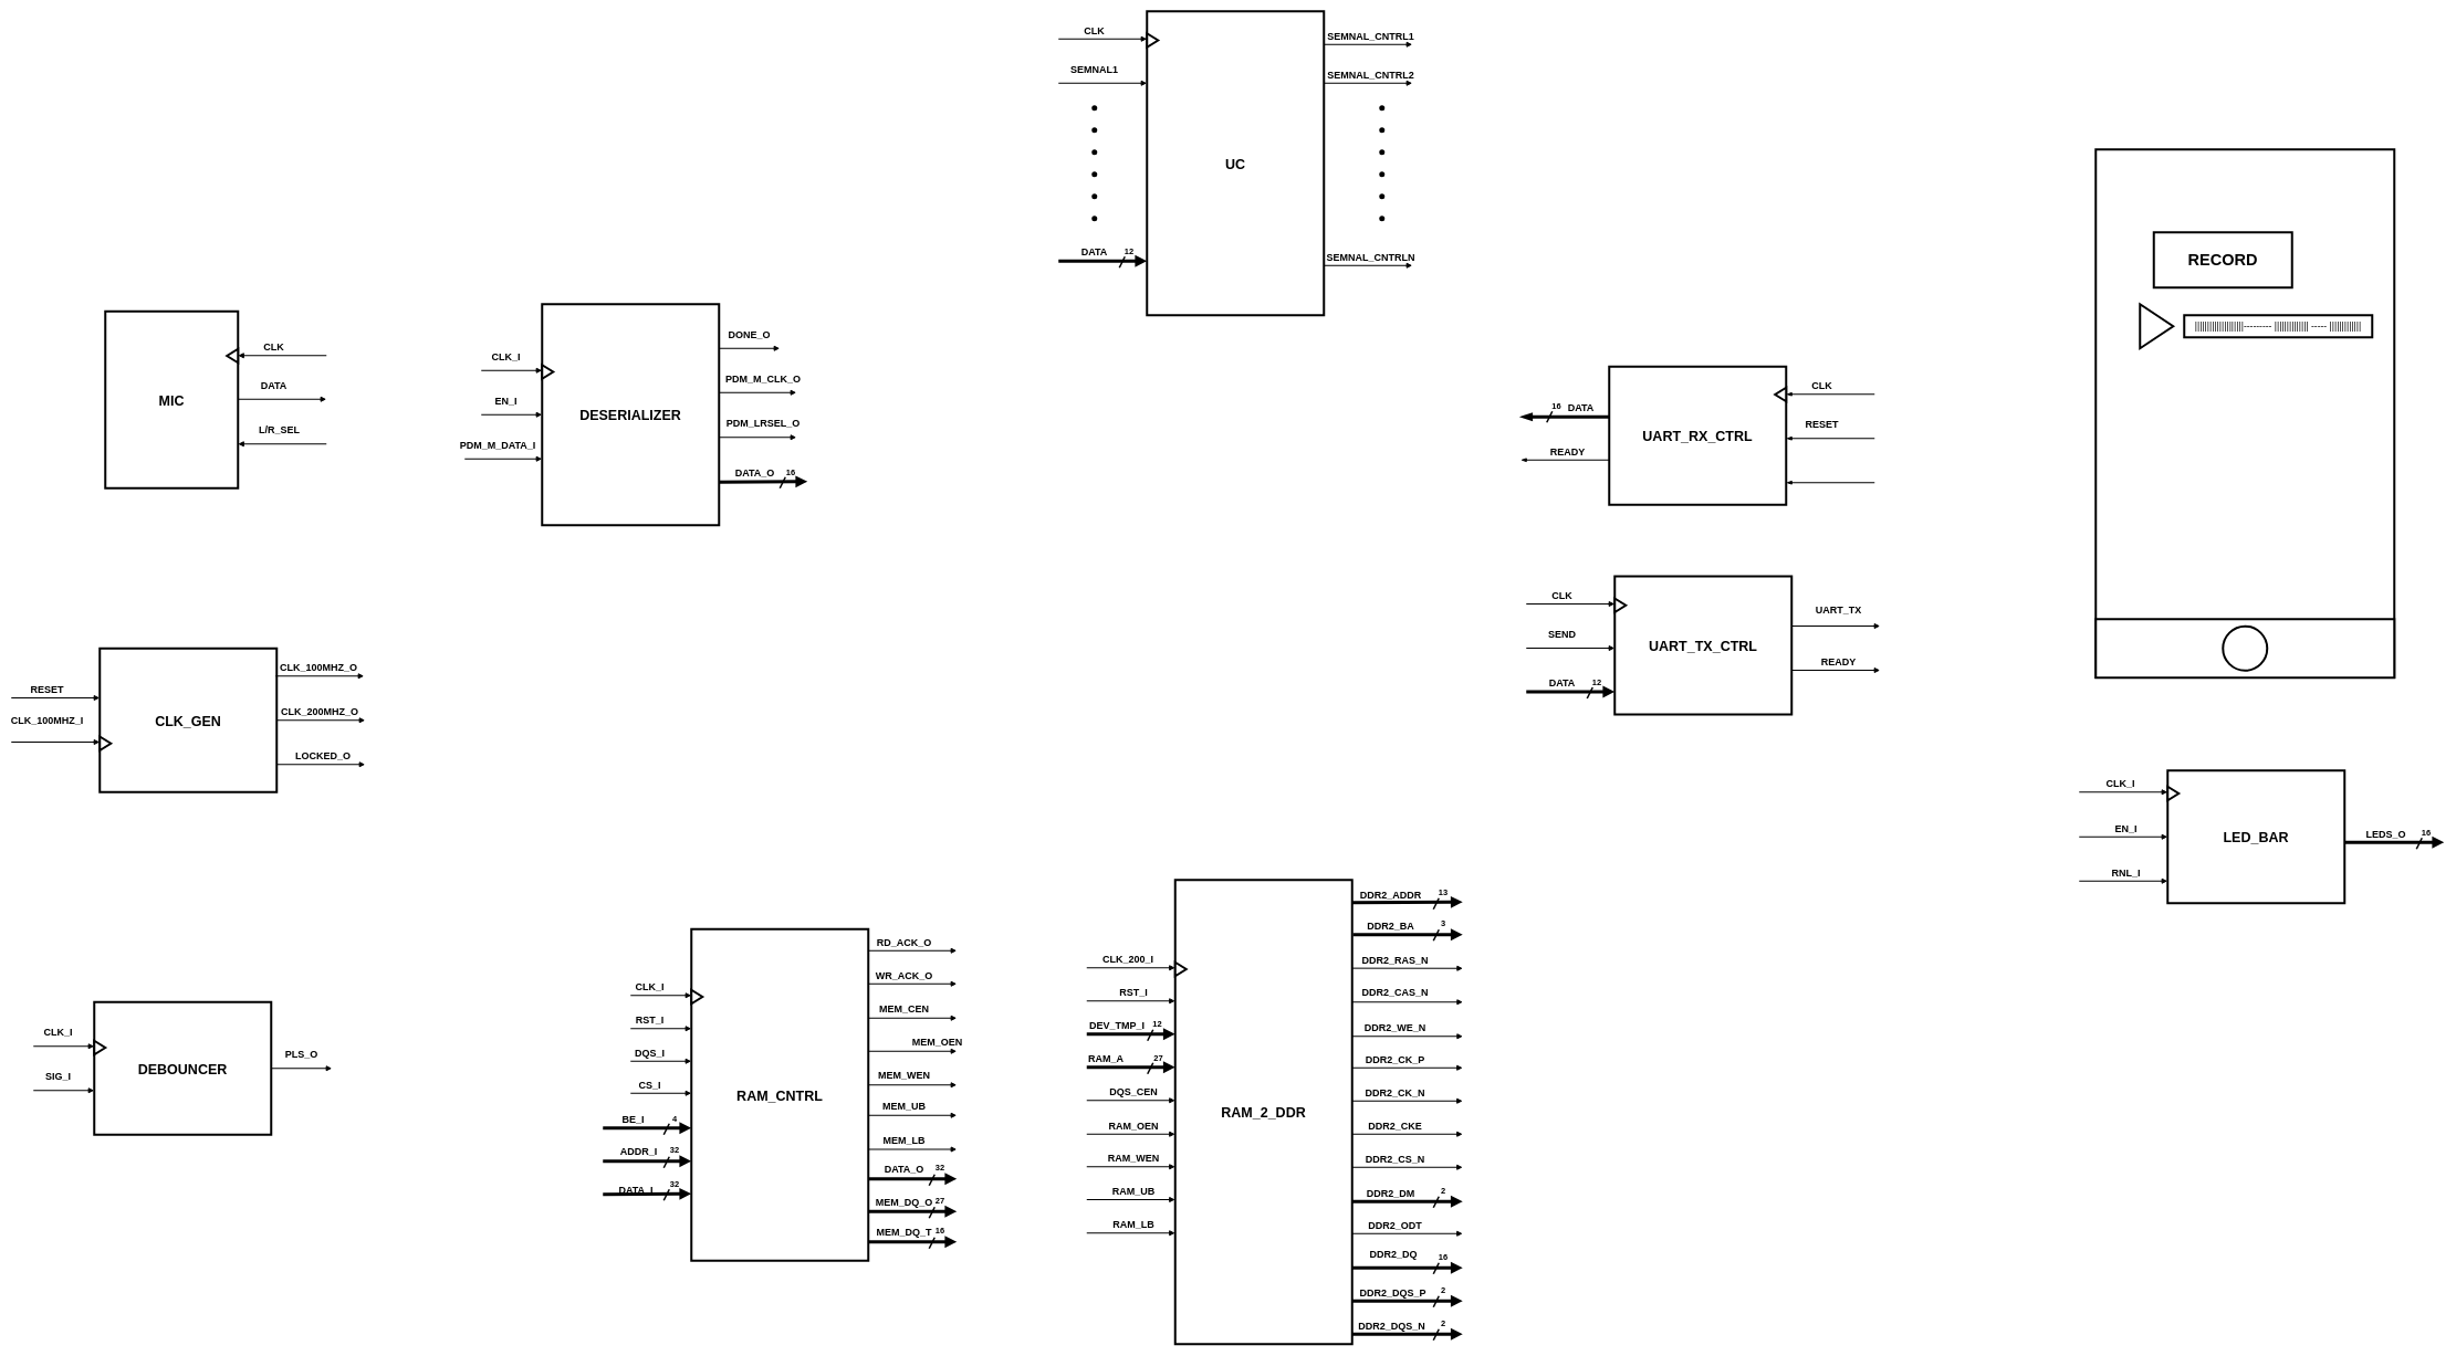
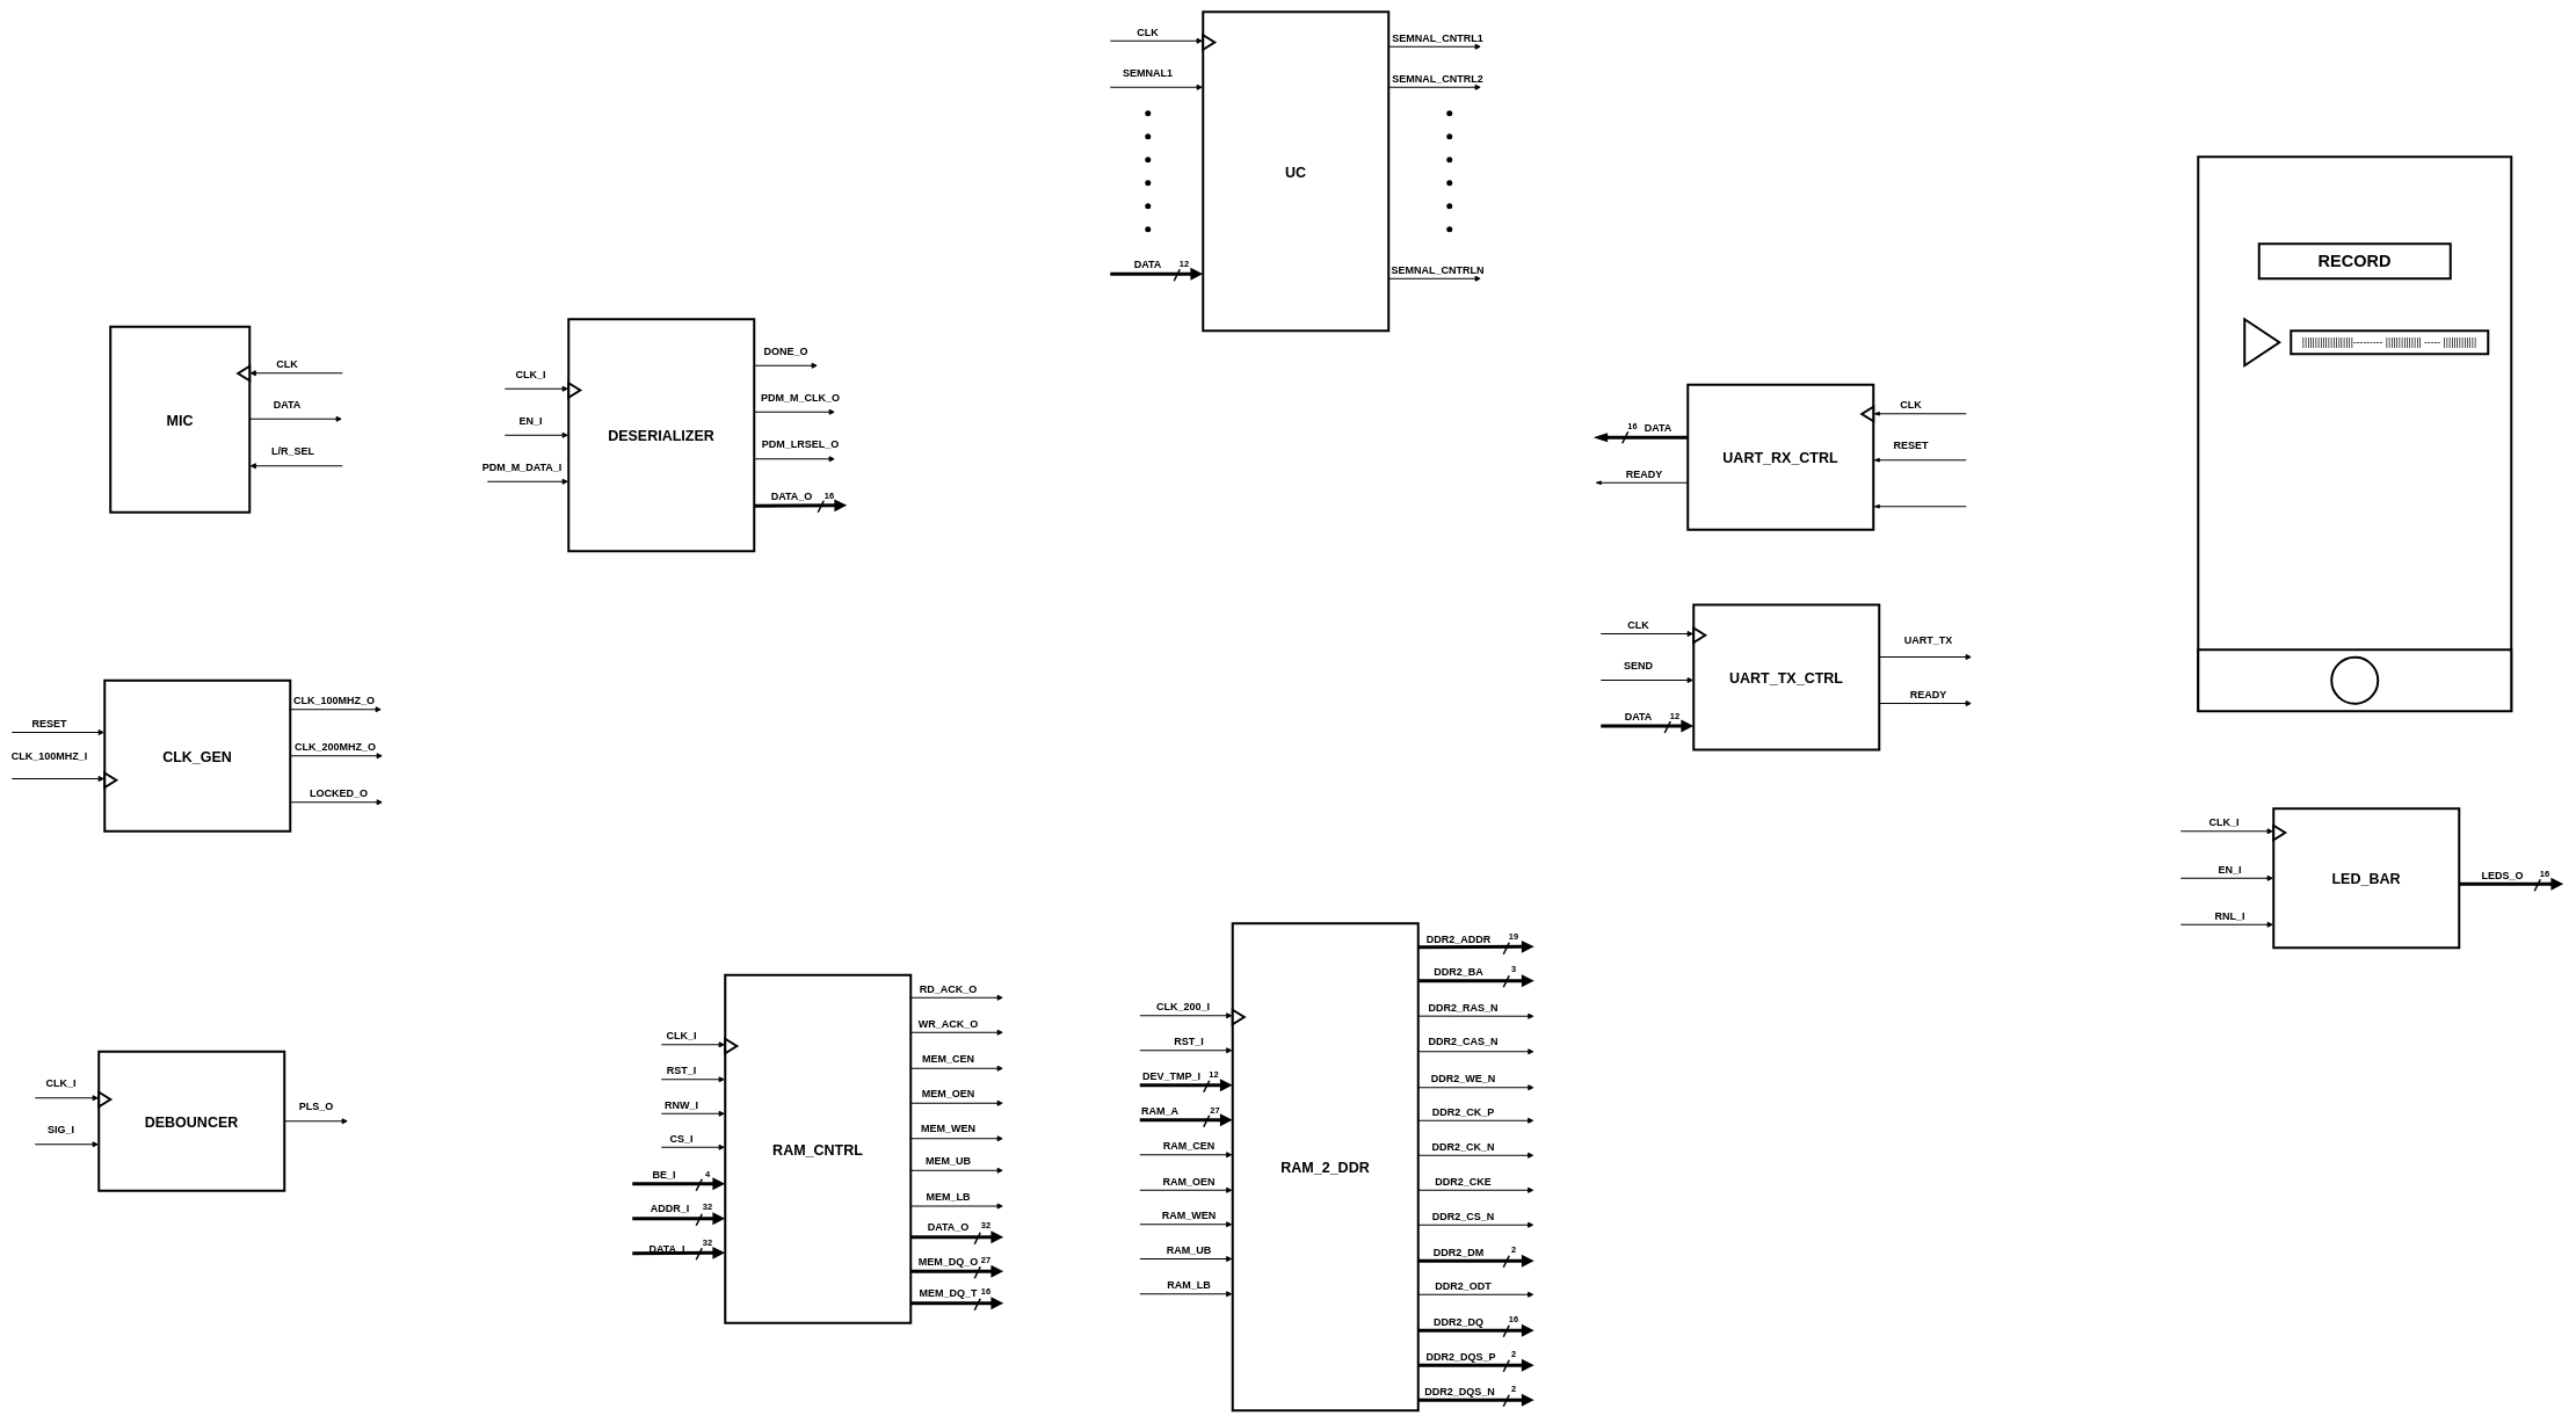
- <mxCell id="196" value="&lt;font style=&quot;font-size: 29px;&quot;&gt;&lt;b&gt;RECORD&lt;/b&gt;&lt;/font&gt;" style="rounded=0;whiteSpace=wrap;html=1;strokeWidth=4;" vertex="1" parent="1"><mxGeometry x="3895" y="420" width="250" height="100" as="geometry" /></mxCell>
+ <mxCell id="196" value="&lt;font style=&quot;font-size: 29px;&quot;&gt;&lt;b&gt;RECORD&lt;/b&gt;&lt;/font&gt;" style="rounded=0;whiteSpace=wrap;html=1;strokeWidth=4;" vertex="1" parent="1"><mxGeometry x="3895" y="420" width="330" height="60" as="geometry" /></mxCell>
- <mxCell id="148" value="&lt;span style=&quot;font-size: 15px;&quot;&gt;&lt;b&gt;13&lt;/b&gt;&lt;/span&gt;" style="text;html=1;strokeColor=none;fillColor=none;align=center;verticalAlign=middle;whiteSpace=wrap;rounded=0;fontSize=16;" vertex="1" parent="1"><mxGeometry x="2600" y="1602" width="20" height="22" as="geometry" /></mxCell>
+ <mxCell id="148" value="&lt;span style=&quot;font-size: 15px;&quot;&gt;&lt;b&gt;19&lt;/b&gt;&lt;/span&gt;" style="text;html=1;strokeColor=none;fillColor=none;align=center;verticalAlign=middle;whiteSpace=wrap;rounded=0;fontSize=16;" vertex="1" parent="1"><mxGeometry x="2600" y="1602" width="20" height="22" as="geometry" /></mxCell>
- <mxCell id="110" value="&lt;font size=&quot;1&quot; style=&quot;&quot;&gt;&lt;b style=&quot;font-size: 18px;&quot;&gt;MEM_OEN&lt;br&gt;&lt;/b&gt;&lt;/font&gt;" style="text;html=1;strokeColor=none;fillColor=none;align=center;verticalAlign=middle;whiteSpace=wrap;rounded=0;fontSize=16;" vertex="1" parent="1"><mxGeometry x="1660" y="1870" width="70" height="30" as="geometry" /></mxCell>
+ <mxCell id="110" value="&lt;font size=&quot;1&quot; style=&quot;&quot;&gt;&lt;b style=&quot;font-size: 18px;&quot;&gt;MEM_OEN&lt;br&gt;&lt;/b&gt;&lt;/font&gt;" style="text;html=1;strokeColor=none;fillColor=none;align=center;verticalAlign=middle;whiteSpace=wrap;rounded=0;fontSize=16;" vertex="1" parent="1"><mxGeometry x="1600" y="1870" width="70" height="30" as="geometry" /></mxCell>
- <mxCell id="76" value="&lt;font size=&quot;1&quot; style=&quot;&quot;&gt;&lt;b style=&quot;font-size: 18px;&quot;&gt;DQS_I&lt;/b&gt;&lt;/font&gt;" style="text;html=1;strokeColor=none;fillColor=none;align=center;verticalAlign=middle;whiteSpace=wrap;rounded=0;fontSize=16;" vertex="1" parent="1"><mxGeometry x="1140" y="1890" width="70" height="30" as="geometry" /></mxCell>
+ <mxCell id="76" value="&lt;font size=&quot;1&quot; style=&quot;&quot;&gt;&lt;b style=&quot;font-size: 18px;&quot;&gt;RNW_I&lt;/b&gt;&lt;/font&gt;" style="text;html=1;strokeColor=none;fillColor=none;align=center;verticalAlign=middle;whiteSpace=wrap;rounded=0;fontSize=16;" vertex="1" parent="1"><mxGeometry x="1140" y="1890" width="70" height="30" as="geometry" /></mxCell>
- <mxCell id="132" value="&lt;font size=&quot;1&quot; style=&quot;&quot;&gt;&lt;b style=&quot;font-size: 18px;&quot;&gt;DQS_CEN&lt;/b&gt;&lt;/font&gt;" style="text;html=1;strokeColor=none;fillColor=none;align=center;verticalAlign=middle;whiteSpace=wrap;rounded=0;fontSize=16;" vertex="1" parent="1"><mxGeometry x="2015" y="1961" width="70" height="30" as="geometry" /></mxCell>
+ <mxCell id="132" value="&lt;font size=&quot;1&quot; style=&quot;&quot;&gt;&lt;b style=&quot;font-size: 18px;&quot;&gt;RAM_CEN&lt;/b&gt;&lt;/font&gt;" style="text;html=1;strokeColor=none;fillColor=none;align=center;verticalAlign=middle;whiteSpace=wrap;rounded=0;fontSize=16;" vertex="1" parent="1"><mxGeometry x="2015" y="1961" width="70" height="30" as="geometry" /></mxCell>
- <mxCell id="170" value="&lt;font size=&quot;1&quot; style=&quot;&quot;&gt;&lt;b style=&quot;font-size: 18px;&quot;&gt;DDR2_DQ&lt;br&gt;&lt;/b&gt;&lt;/font&gt;" style="text;html=1;strokeColor=none;fillColor=none;align=center;verticalAlign=middle;whiteSpace=wrap;rounded=0;fontSize=16;" vertex="1" parent="1"><mxGeometry x="2485" y="2254" width="70" height="30" as="geometry" /></mxCell>
+ <mxCell id="170" value="&lt;font size=&quot;1&quot; style=&quot;&quot;&gt;&lt;b style=&quot;font-size: 18px;&quot;&gt;DDR2_DQ&lt;br&gt;&lt;/b&gt;&lt;/font&gt;" style="text;html=1;strokeColor=none;fillColor=none;align=center;verticalAlign=middle;whiteSpace=wrap;rounded=0;fontSize=16;" vertex="1" parent="1"><mxGeometry x="2480" y="2264" width="70" height="30" as="geometry" /></mxCell>
